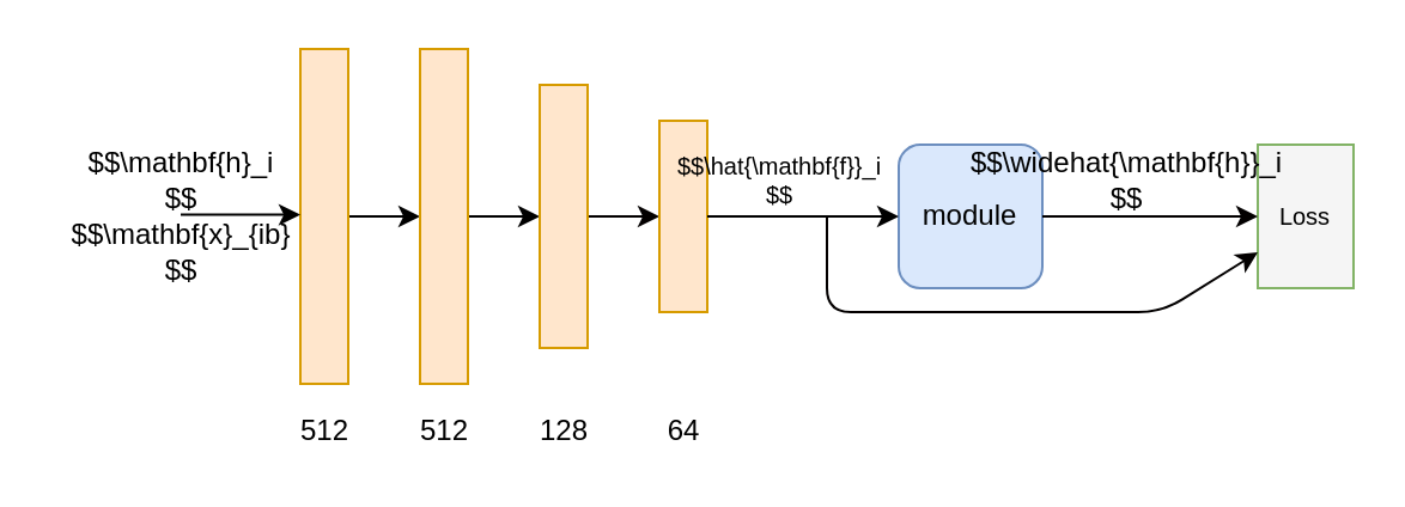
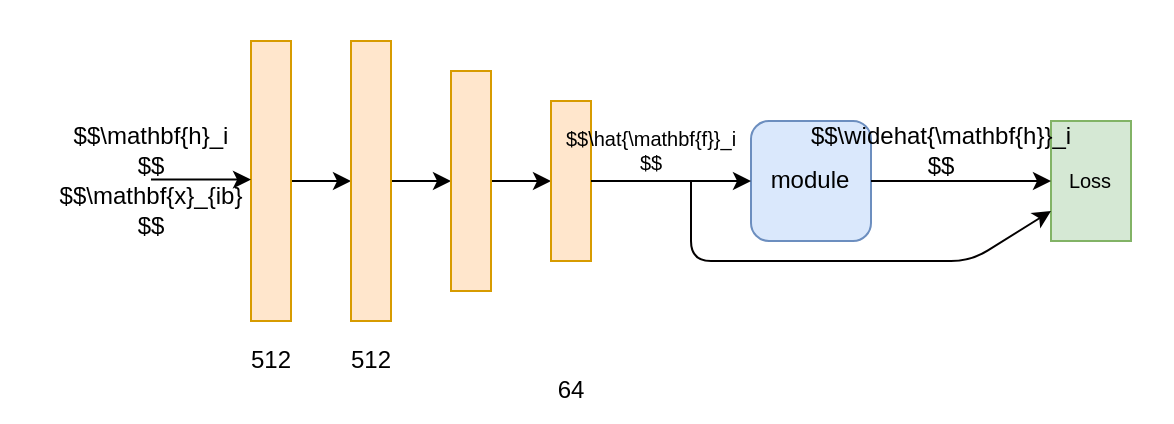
- <mxCell id="16" value="Loss" style="rounded=0;whiteSpace=wrap;html=1;fontSize=10;fillColor=#f5f5f5;strokeColor=#82b366;" parent="1" vertex="1"><mxGeometry x="525" y="60" width="40" height="60" as="geometry" /></mxCell>
+ <mxCell id="16" value="Loss" style="rounded=0;whiteSpace=wrap;html=1;fontSize=10;fillColor=#d5e8d4;strokeColor=#82b366;" parent="1" vertex="1"><mxGeometry x="525" y="60" width="40" height="60" as="geometry" /></mxCell>
- <mxCell id="14" value="128" style="text;html=1;align=center;verticalAlign=middle;resizable=0;points=[];autosize=1;" parent="1" vertex="1"><mxGeometry x="215" y="170" width="40" height="20" as="geometry" /></mxCell>
- <mxCell id="15" value="64" style="text;html=1;align=center;verticalAlign=middle;resizable=0;points=[];autosize=1;" parent="1" vertex="1"><mxGeometry x="270" y="170" width="30" height="20" as="geometry" /></mxCell>
+ <mxCell id="15" value="64" style="text;html=1;align=center;verticalAlign=middle;resizable=0;points=[];autosize=1;" parent="1" vertex="1"><mxGeometry x="270" y="185" width="30" height="20" as="geometry" /></mxCell>
